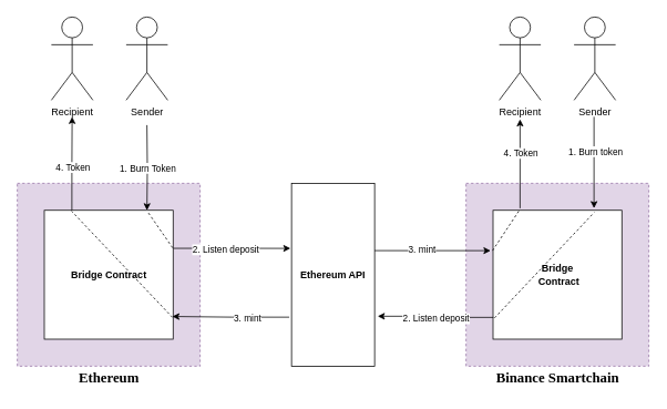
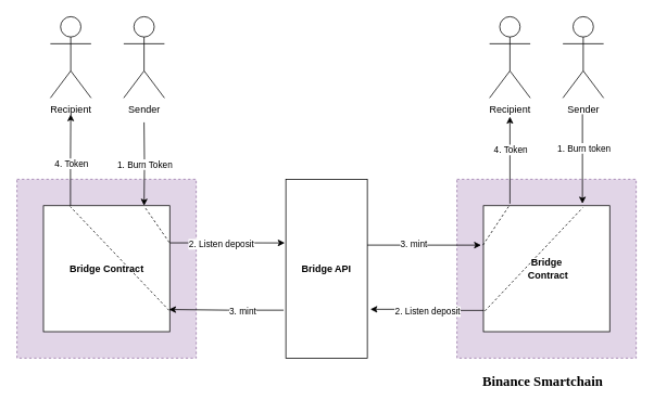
- <mxCell id="20" value="&lt;b&gt;Ethereum API&lt;/b&gt;" style="rounded=0;whiteSpace=wrap;html=1;direction=south;" vertex="1" parent="1"><mxGeometry x="350" y="220" width="100" height="220" as="geometry" /></mxCell>
+ <mxCell id="20" value="&lt;b&gt;Bridge API&lt;/b&gt;" style="rounded=0;whiteSpace=wrap;html=1;direction=south;" vertex="1" parent="1"><mxGeometry x="350" y="220" width="100" height="220" as="geometry" /></mxCell>
- <mxCell id="11" value="&lt;b&gt;&lt;font face=&quot;Tahoma&quot; style=&quot;font-size: 17px;&quot;&gt;Ethereum&lt;/font&gt;&lt;/b&gt;" style="text;html=1;align=center;verticalAlign=middle;resizable=0;points=[];autosize=1;strokeColor=none;fillColor=none;" vertex="1" parent="1"><mxGeometry x="75" y="440" width="110" height="30" as="geometry" /></mxCell>
- <mxCell id="15" value="&lt;b&gt;&lt;font face=&quot;Tahoma&quot; style=&quot;font-size: 17px;&quot;&gt;Binance Smartchain&lt;/font&gt;&lt;/b&gt;" style="text;html=1;align=center;verticalAlign=middle;resizable=0;points=[];autosize=1;strokeColor=none;fillColor=none;" vertex="1" parent="1"><mxGeometry x="575" y="440" width="190" height="30" as="geometry" /></mxCell>
+ <mxCell id="15" value="&lt;b&gt;&lt;font face=&quot;Tahoma&quot; style=&quot;font-size: 17px;&quot;&gt;Binance Smartchain&lt;/font&gt;&lt;/b&gt;" style="text;html=1;align=center;verticalAlign=middle;resizable=0;points=[];autosize=1;strokeColor=none;fillColor=none;" vertex="1" parent="1"><mxGeometry x="570" y="455" width="190" height="30" as="geometry" /></mxCell>
